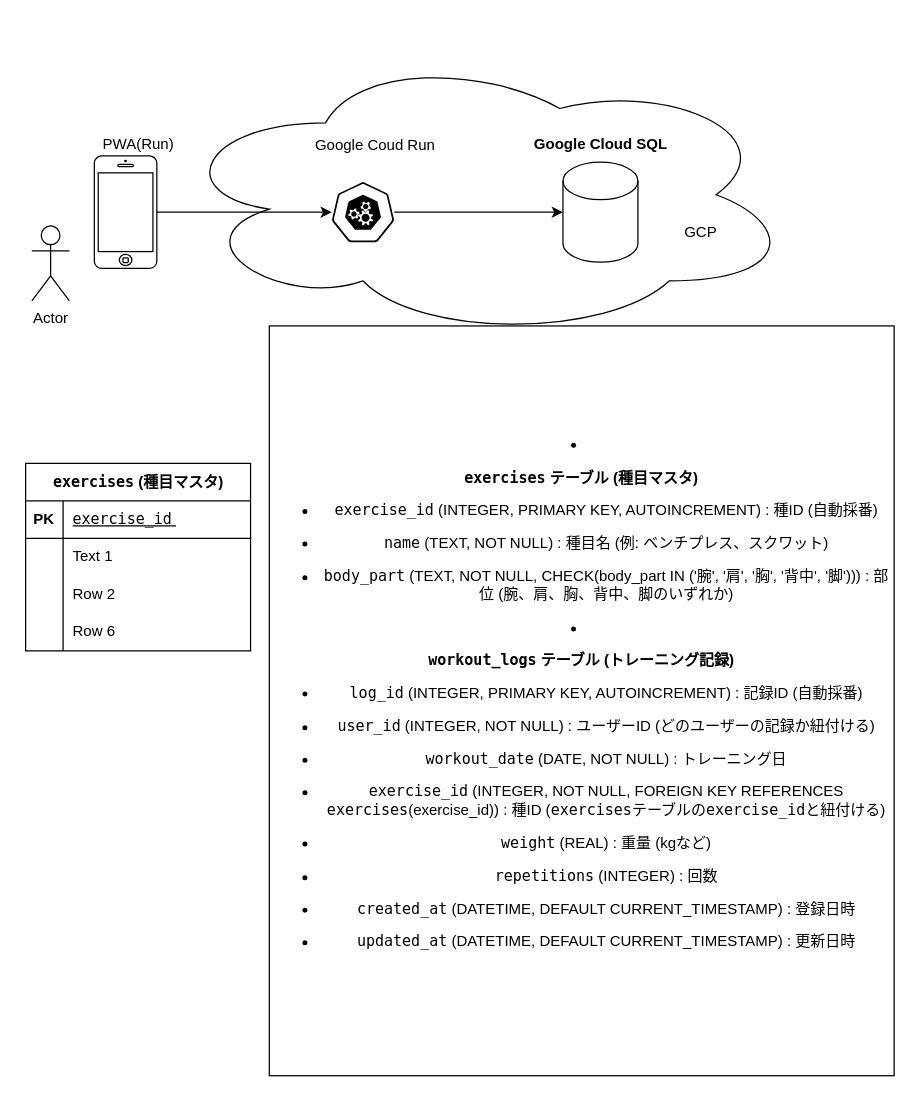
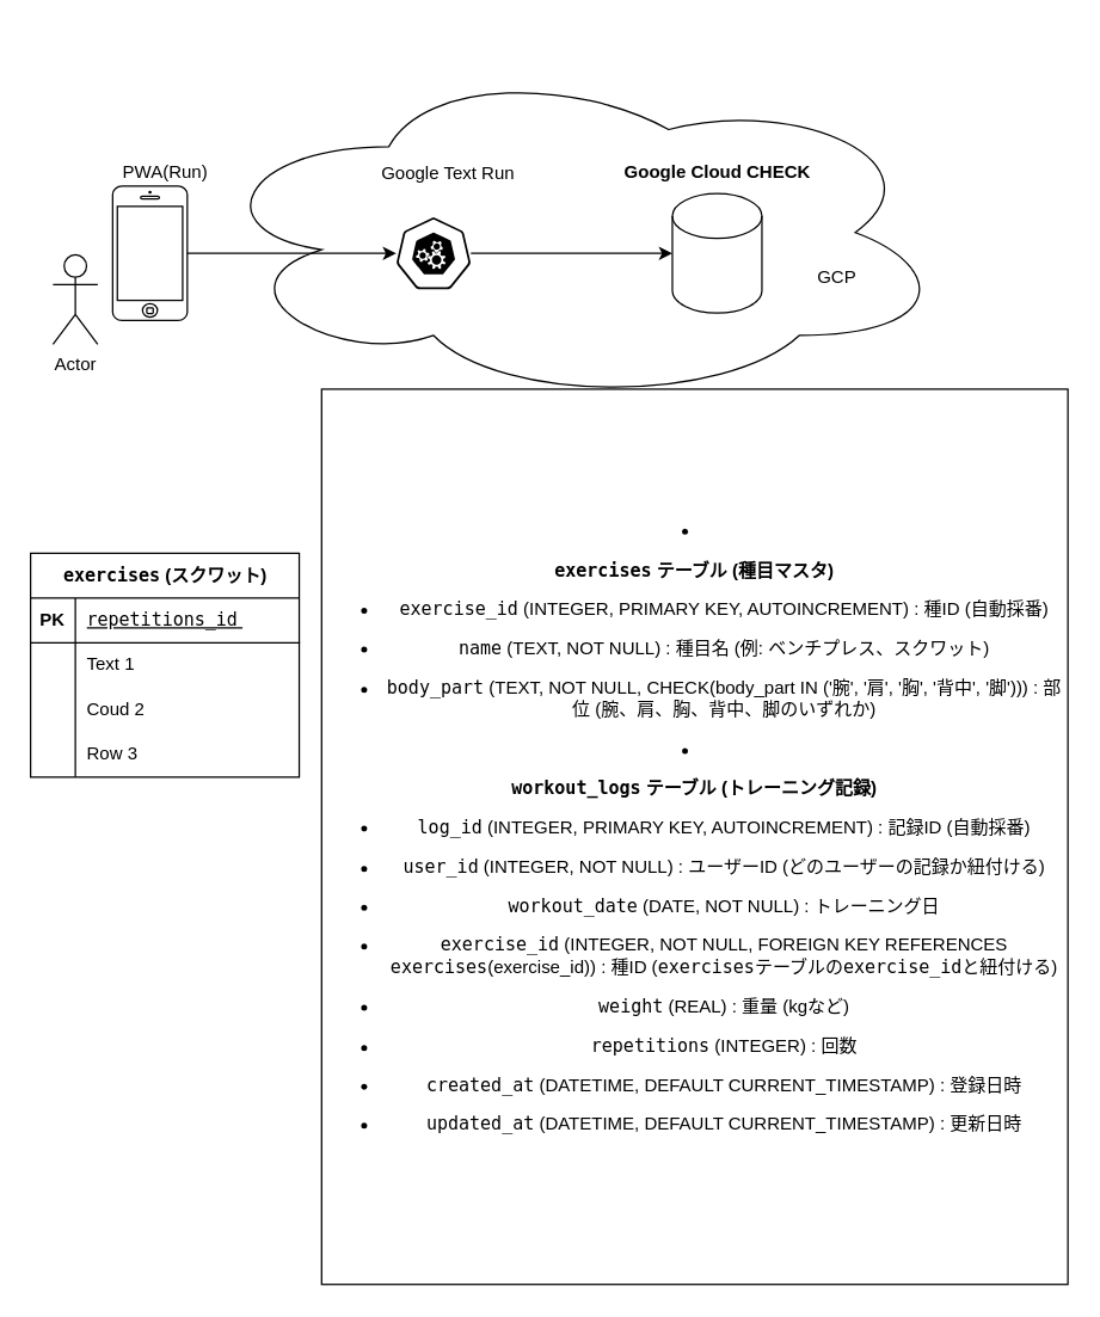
- <mxCell id="12" value="&lt;p&gt;&lt;b&gt;Google Cloud SQL&lt;/b&gt;&lt;/p&gt;" style="text;html=1;align=center;verticalAlign=middle;resizable=0;points=[];autosize=1;strokeColor=none;fillColor=none;rounded=0;labelBackgroundColor=none;" parent="1" vertex="1"><mxGeometry x="415" y="90" width="130" height="50" as="geometry" /></mxCell>
+ <mxCell id="12" value="&lt;p&gt;&lt;b&gt;Google Cloud CHECK&lt;/b&gt;&lt;/p&gt;" style="text;html=1;align=center;verticalAlign=middle;resizable=0;points=[];autosize=1;strokeColor=none;fillColor=none;rounded=0;labelBackgroundColor=none;" parent="1" vertex="1"><mxGeometry x="415" y="90" width="130" height="50" as="geometry" /></mxCell>
- <mxCell id="10" value="Google Coud Run" style="text;align=center;verticalAlign=middle;resizable=0;points=[];autosize=1;strokeColor=none;fillColor=none;rounded=0;labelBackgroundColor=none;" parent="1" vertex="1"><mxGeometry x="240" y="100" width="120" height="30" as="geometry" /></mxCell>
+ <mxCell id="10" value="Google Text Run" style="text;align=center;verticalAlign=middle;resizable=0;points=[];autosize=1;strokeColor=none;fillColor=none;rounded=0;labelBackgroundColor=none;" parent="1" vertex="1"><mxGeometry x="240" y="100" width="120" height="30" as="geometry" /></mxCell>
- <mxCell id="3" value="Actor" style="shape=umlActor;verticalLabelPosition=bottom;verticalAlign=top;html=1;outlineConnect=0;rounded=0;labelBackgroundColor=none;" parent="1" vertex="1"><mxGeometry x="25" y="180" width="30" height="60" as="geometry" /></mxCell>
+ <mxCell id="3" value="Actor" style="shape=umlActor;verticalLabelPosition=bottom;verticalAlign=top;html=1;outlineConnect=0;rounded=0;labelBackgroundColor=none;" parent="1" vertex="1"><mxGeometry x="35" y="170" width="30" height="60" as="geometry" /></mxCell>
- <mxCell id="14" value="&lt;p style=&quot;font-weight: 400;&quot;&gt;&lt;b&gt;&lt;code&gt;exercises&lt;/code&gt;&amp;nbsp;(種目マスタ)&lt;/b&gt;&lt;/p&gt;" style="shape=table;startSize=30;container=1;collapsible=1;childLayout=tableLayout;fixedRows=1;rowLines=0;fontStyle=1;align=center;resizeLast=1;html=1;rounded=0;labelBackgroundColor=none;" parent="1" vertex="1"><mxGeometry x="20" y="370" width="180" height="150" as="geometry" /></mxCell>
+ <mxCell id="14" value="&lt;p style=&quot;font-weight: 400;&quot;&gt;&lt;b&gt;&lt;code&gt;exercises&lt;/code&gt;&amp;nbsp;(スクワット)&lt;/b&gt;&lt;/p&gt;" style="shape=table;startSize=30;container=1;collapsible=1;childLayout=tableLayout;fixedRows=1;rowLines=0;fontStyle=1;align=center;resizeLast=1;html=1;rounded=0;labelBackgroundColor=none;" parent="1" vertex="1"><mxGeometry x="20" y="370" width="180" height="150" as="geometry" /></mxCell>
- <mxCell id="17" value="&lt;code style=&quot;color: light-dark(rgb(0, 0, 0), rgb(255, 255, 255)); font-weight: 400; text-align: center; text-wrap-mode: nowrap; background-color: transparent;&quot;&gt;exercise_id&lt;/code&gt;&lt;span style=&quot;color: light-dark(rgb(0, 0, 0), rgb(255, 255, 255)); font-weight: 400; text-align: center; text-wrap-mode: nowrap; background-color: transparent;&quot;&gt;&amp;nbsp;&lt;/span&gt;" style="shape=partialRectangle;connectable=0;fillColor=none;top=0;left=0;bottom=0;right=0;align=left;spacingLeft=6;fontStyle=5;overflow=hidden;whiteSpace=wrap;html=1;rounded=0;labelBackgroundColor=none;" parent="15" vertex="1"><mxGeometry x="30" width="150" height="30" as="geometry"><mxRectangle width="150" height="30" as="alternateBounds" /></mxGeometry></mxCell>
+ <mxCell id="17" value="&lt;code style=&quot;color: light-dark(rgb(0, 0, 0), rgb(255, 255, 255)); font-weight: 400; text-align: center; text-wrap-mode: nowrap; background-color: transparent;&quot;&gt;repetitions_id&lt;/code&gt;&lt;span style=&quot;color: light-dark(rgb(0, 0, 0), rgb(255, 255, 255)); font-weight: 400; text-align: center; text-wrap-mode: nowrap; background-color: transparent;&quot;&gt;&amp;nbsp;&lt;/span&gt;" style="shape=partialRectangle;connectable=0;fillColor=none;top=0;left=0;bottom=0;right=0;align=left;spacingLeft=6;fontStyle=5;overflow=hidden;whiteSpace=wrap;html=1;rounded=0;labelBackgroundColor=none;" parent="15" vertex="1"><mxGeometry x="30" width="150" height="30" as="geometry"><mxRectangle width="150" height="30" as="alternateBounds" /></mxGeometry></mxCell>
- <mxCell id="23" value="Row 2" style="shape=partialRectangle;connectable=0;fillColor=none;top=0;left=0;bottom=0;right=0;align=left;spacingLeft=6;overflow=hidden;whiteSpace=wrap;html=1;rounded=0;labelBackgroundColor=none;" parent="21" vertex="1"><mxGeometry x="30" width="150" height="30" as="geometry"><mxRectangle width="150" height="30" as="alternateBounds" /></mxGeometry></mxCell>
+ <mxCell id="23" value="Coud 2" style="shape=partialRectangle;connectable=0;fillColor=none;top=0;left=0;bottom=0;right=0;align=left;spacingLeft=6;overflow=hidden;whiteSpace=wrap;html=1;rounded=0;labelBackgroundColor=none;" parent="21" vertex="1"><mxGeometry x="30" width="150" height="30" as="geometry"><mxRectangle width="150" height="30" as="alternateBounds" /></mxGeometry></mxCell>
- <mxCell id="26" value="Row 6" style="shape=partialRectangle;connectable=0;fillColor=none;top=0;left=0;bottom=0;right=0;align=left;spacingLeft=6;overflow=hidden;whiteSpace=wrap;html=1;rounded=0;labelBackgroundColor=none;" parent="24" vertex="1"><mxGeometry x="30" width="150" height="30" as="geometry"><mxRectangle width="150" height="30" as="alternateBounds" /></mxGeometry></mxCell>
+ <mxCell id="26" value="Row 3" style="shape=partialRectangle;connectable=0;fillColor=none;top=0;left=0;bottom=0;right=0;align=left;spacingLeft=6;overflow=hidden;whiteSpace=wrap;html=1;rounded=0;labelBackgroundColor=none;" parent="24" vertex="1"><mxGeometry x="30" width="150" height="30" as="geometry"><mxRectangle width="150" height="30" as="alternateBounds" /></mxGeometry></mxCell>
